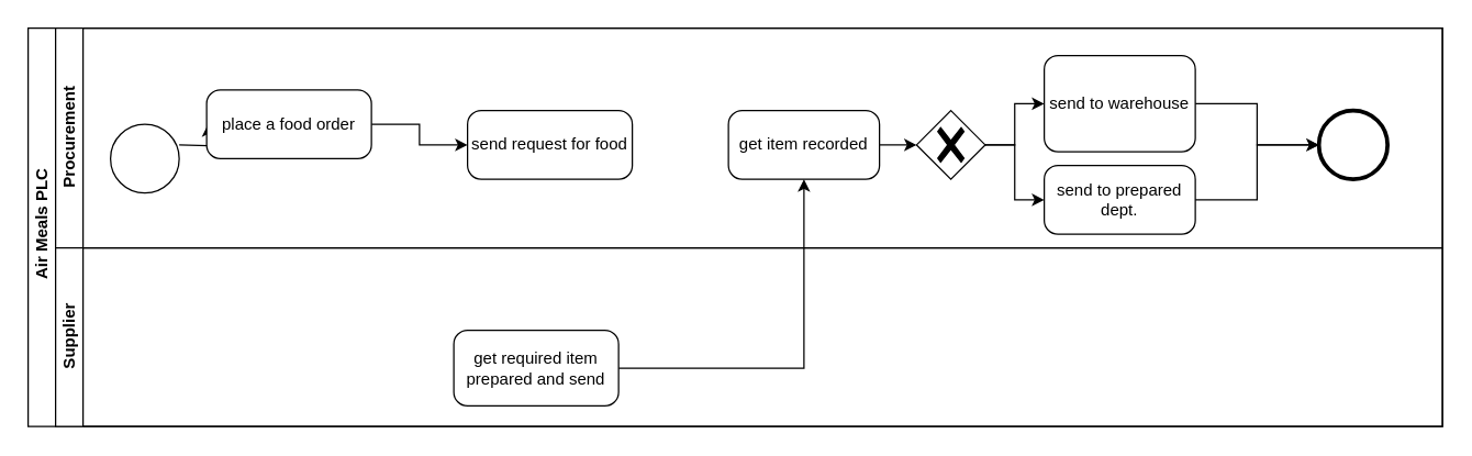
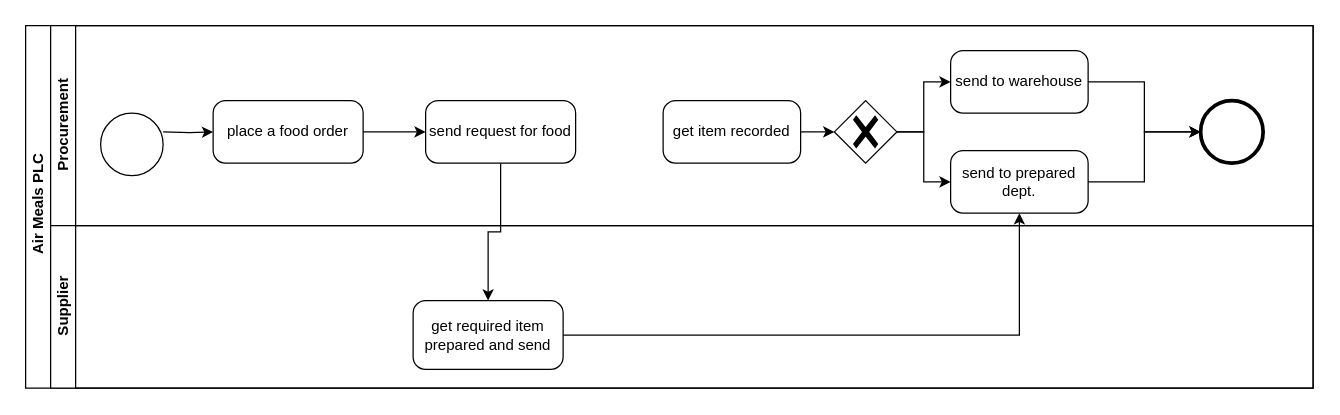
- <mxCell id="14" value="send to warehouse" style="points=[[0.25,0,0],[0.5,0,0],[0.75,0,0],[1,0.25,0],[1,0.5,0],[1,0.75,0],[0.75,1,0],[0.5,1,0],[0.25,1,0],[0,0.75,0],[0,0.5,0],[0,0.25,0]];shape=mxgraph.bpmn.task;whiteSpace=wrap;rectStyle=rounded;size=10;html=1;taskMarker=abstract;" vertex="1" parent="4"><mxGeometry x="720" y="20" width="110" height="70" as="geometry" /></mxCell>
+ <mxCell id="14" value="send to warehouse" style="points=[[0.25,0,0],[0.5,0,0],[0.75,0,0],[1,0.25,0],[1,0.5,0],[1,0.75,0],[0.75,1,0],[0.5,1,0],[0.25,1,0],[0,0.75,0],[0,0.5,0],[0,0.25,0]];shape=mxgraph.bpmn.task;whiteSpace=wrap;rectStyle=rounded;size=10;html=1;taskMarker=abstract;" vertex="1" parent="4"><mxGeometry x="720" y="20" width="110" height="50" as="geometry" /></mxCell>
- <mxCell id="8" value="place a food order" style="points=[[0.25,0,0],[0.5,0,0],[0.75,0,0],[1,0.25,0],[1,0.5,0],[1,0.75,0],[0.75,1,0],[0.5,1,0],[0.25,1,0],[0,0.75,0],[0,0.5,0],[0,0.25,0]];shape=mxgraph.bpmn.task;whiteSpace=wrap;rectStyle=rounded;size=10;html=1;taskMarker=abstract;" parent="4" vertex="1"><mxGeometry x="110" y="45" width="120" height="50" as="geometry" /></mxCell>
+ <mxCell id="8" value="place a food order" style="points=[[0.25,0,0],[0.5,0,0],[0.75,0,0],[1,0.25,0],[1,0.5,0],[1,0.75,0],[0.75,1,0],[0.5,1,0],[0.25,1,0],[0,0.75,0],[0,0.5,0],[0,0.25,0]];shape=mxgraph.bpmn.task;whiteSpace=wrap;rectStyle=rounded;size=10;html=1;taskMarker=abstract;" parent="4" vertex="1"><mxGeometry x="130" y="60" width="120" height="50" as="geometry" /></mxCell>
+ <mxCell id="3" style="edgeStyle=orthogonalEdgeStyle;rounded=0;orthogonalLoop=1;jettySize=auto;html=1;" parent="2" source="9" target="22" edge="1"><mxGeometry relative="1" as="geometry"><mxPoint x="430" y="320" as="targetPoint" /></mxGeometry></mxCell>
- <mxCell id="20" style="edgeStyle=orthogonalEdgeStyle;rounded=0;orthogonalLoop=1;jettySize=auto;html=1;entryX=0.5;entryY=1;entryDx=0;entryDy=0;entryPerimeter=0;" edge="1" parent="2" source="22" target="11"><mxGeometry relative="1" as="geometry" /></mxCell>
+ <mxCell id="20" style="edgeStyle=orthogonalEdgeStyle;rounded=0;orthogonalLoop=1;jettySize=auto;html=1;" edge="1" parent="2" source="22" target="18"><mxGeometry relative="1" as="geometry" /></mxCell>
